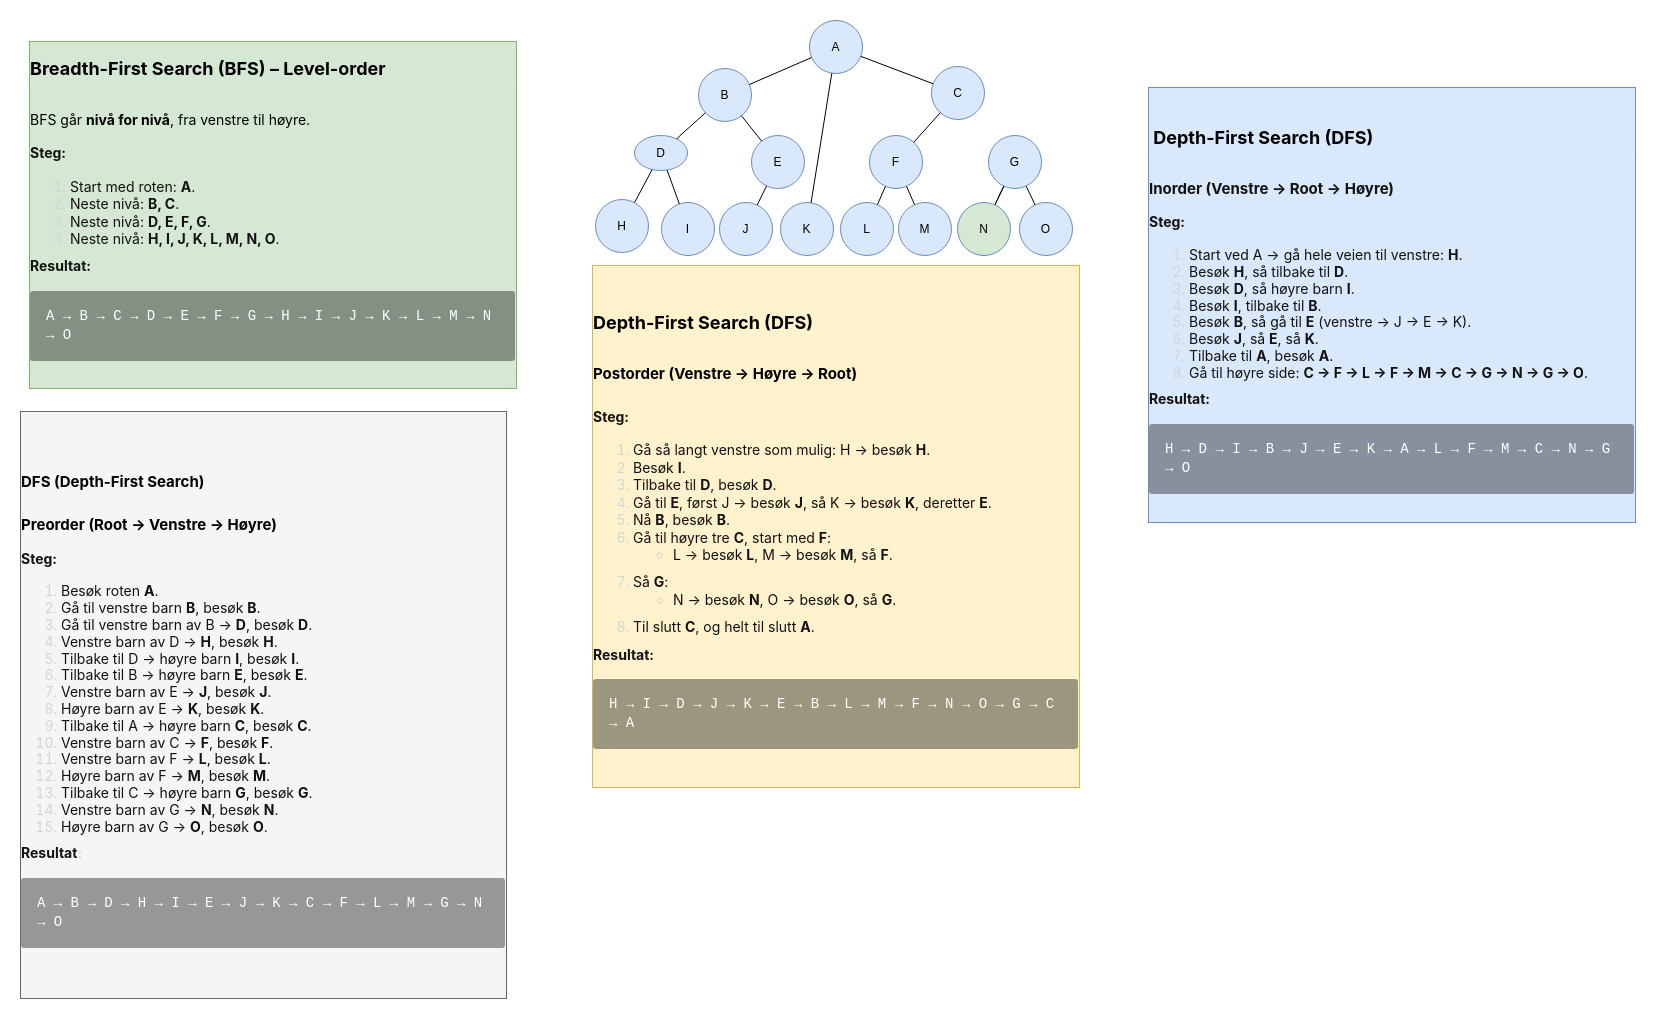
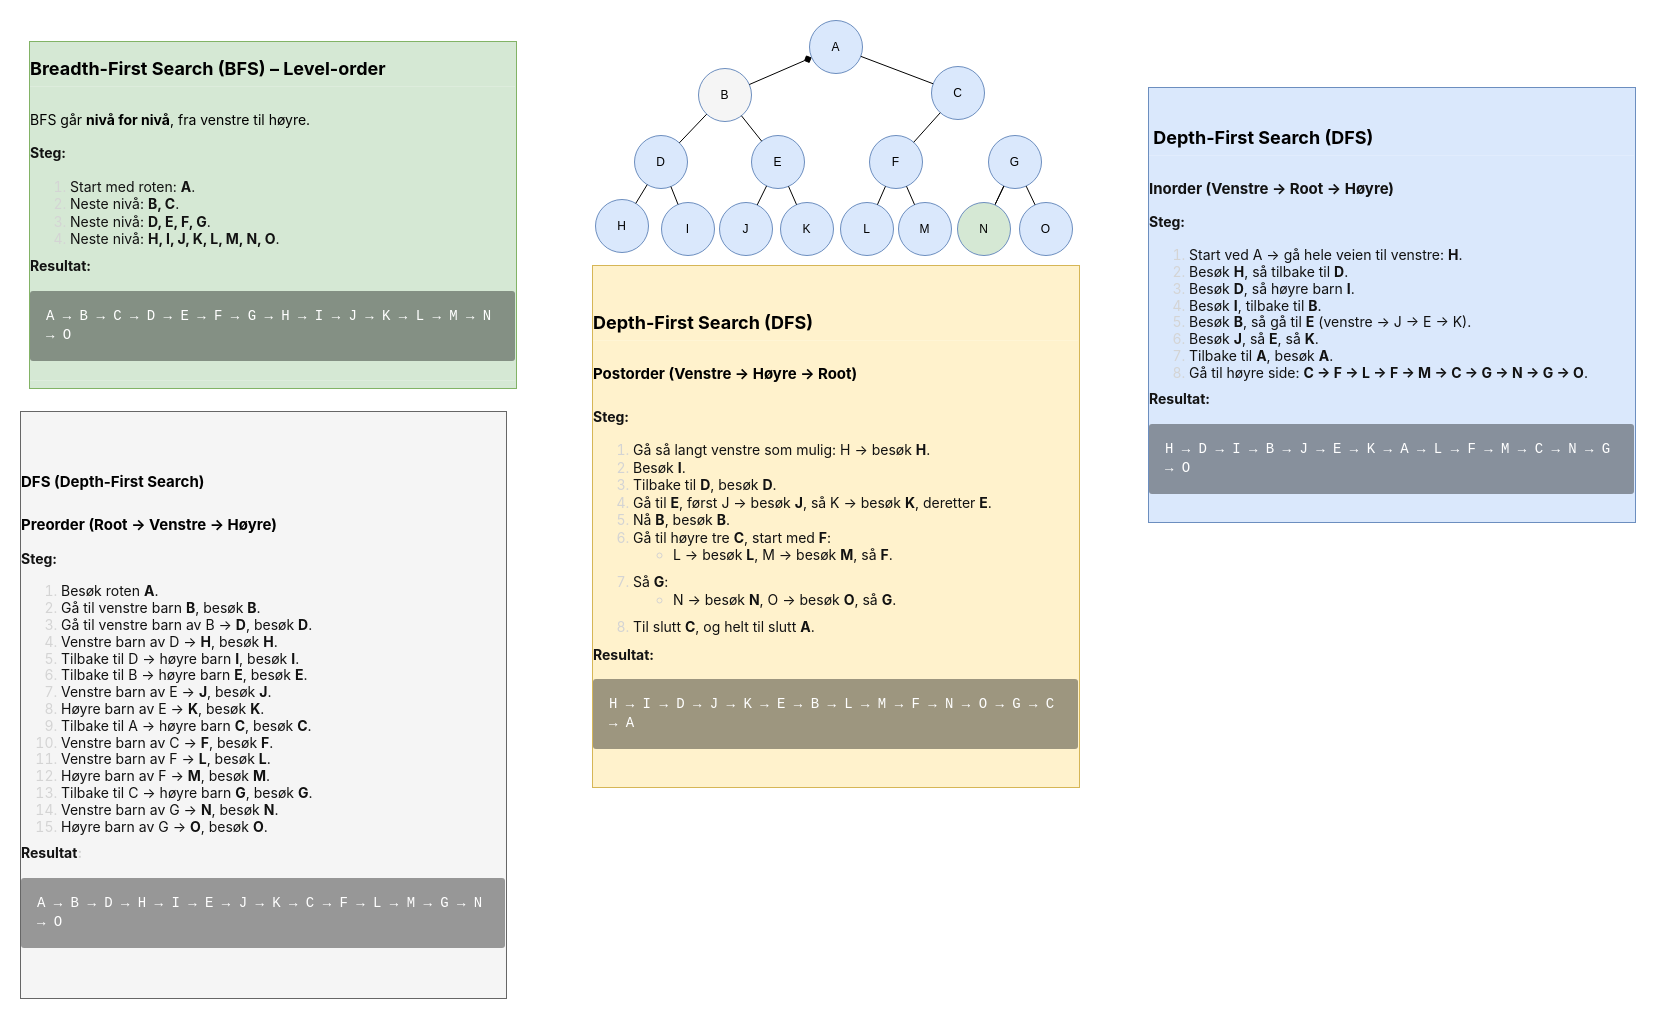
- <mxCell id="8" value="" style="endArrow=none;html=1;rounded=0;" parent="1" source="3" target="2" edge="1"><mxGeometry width="50" height="50" relative="1" as="geometry"><mxPoint x="711" y="460" as="sourcePoint" /><mxPoint x="761" y="410" as="targetPoint" /></mxGeometry></mxCell>
+ <mxCell id="8" value="" style="endArrow=diamond;html=1;rounded=0;" parent="1" source="3" target="2" edge="1"><mxGeometry width="50" height="50" relative="1" as="geometry"><mxPoint x="711" y="460" as="sourcePoint" /><mxPoint x="761" y="410" as="targetPoint" /></mxGeometry></mxCell>
- <mxCell id="3" value="B" style="ellipse;whiteSpace=wrap;html=1;aspect=fixed;fillColor=#dae8fc;strokeColor=#6c8ebf;" parent="1" vertex="1"><mxGeometry x="698" y="68" width="53" height="53" as="geometry" /></mxCell>
+ <mxCell id="3" value="B" style="ellipse;whiteSpace=wrap;html=1;aspect=fixed;fillColor=#f5f5f5;strokeColor=#6c8ebf;" parent="1" vertex="1"><mxGeometry x="698" y="68" width="53" height="53" as="geometry" /></mxCell>
- <mxCell id="24" value="" style="endArrow=none;html=1;" parent="1" source="18" target="2" edge="1"><mxGeometry width="50" height="50" relative="1" as="geometry"><mxPoint x="754" y="311" as="sourcePoint" /><mxPoint x="804" y="261" as="targetPoint" /></mxGeometry></mxCell>
+ <mxCell id="24" value="" style="endArrow=none;html=1;" parent="1" source="18" target="6" edge="1"><mxGeometry width="50" height="50" relative="1" as="geometry"><mxPoint x="754" y="311" as="sourcePoint" /><mxPoint x="804" y="261" as="targetPoint" /></mxGeometry></mxCell>
- <mxCell id="5" value="D" style="ellipse;whiteSpace=wrap;html=1;aspect=fixed;fillColor=#dae8fc;strokeColor=#6c8ebf;" parent="1" vertex="1"><mxGeometry x="634" y="135" width="53" height="35" as="geometry" /></mxCell>
+ <mxCell id="5" value="D" style="ellipse;whiteSpace=wrap;html=1;aspect=fixed;fillColor=#dae8fc;strokeColor=#6c8ebf;" parent="1" vertex="1"><mxGeometry x="634" y="135" width="53" height="53" as="geometry" /></mxCell>
